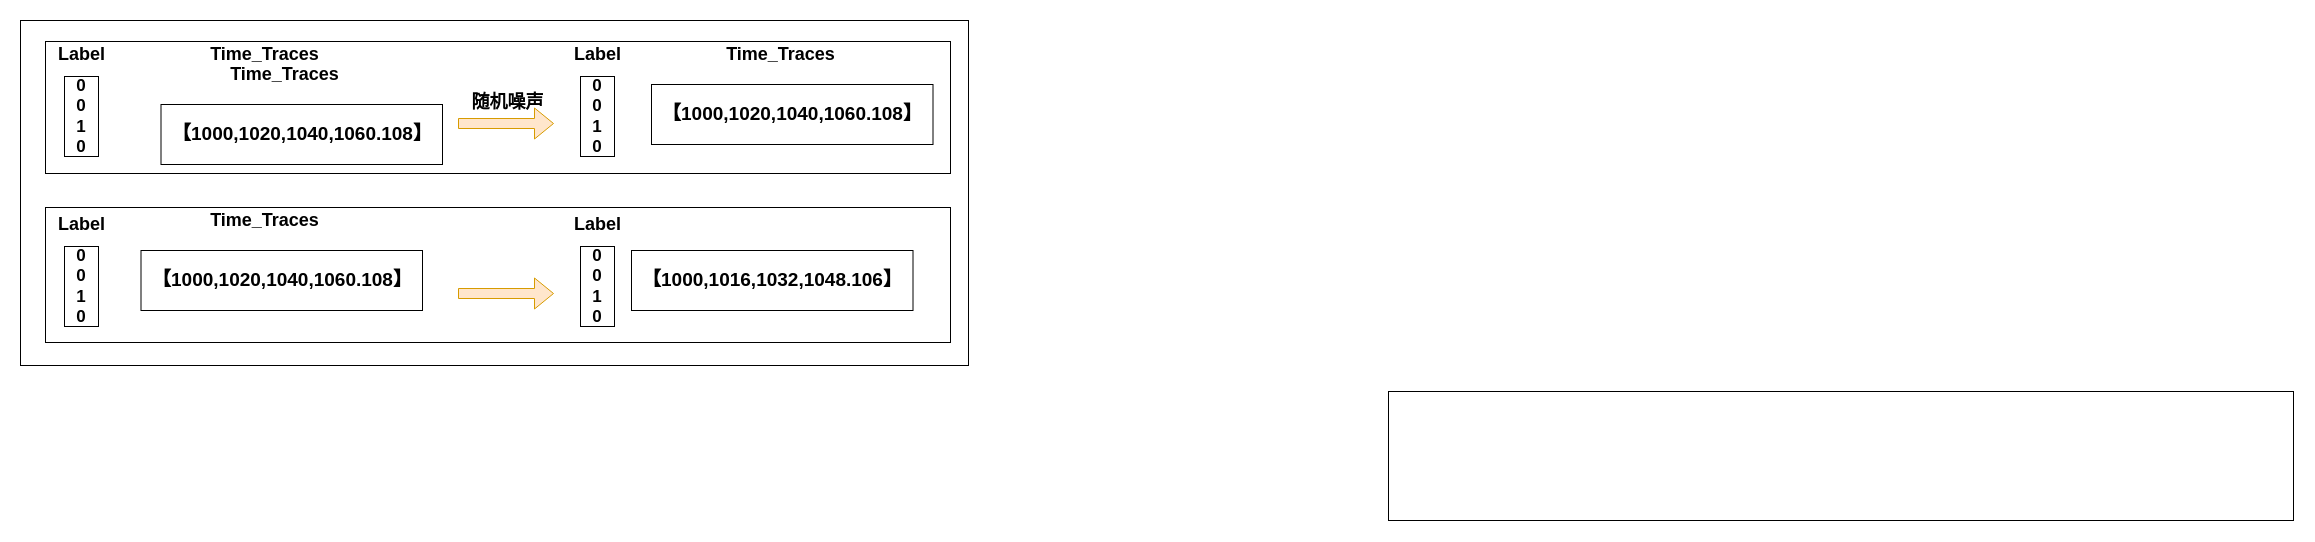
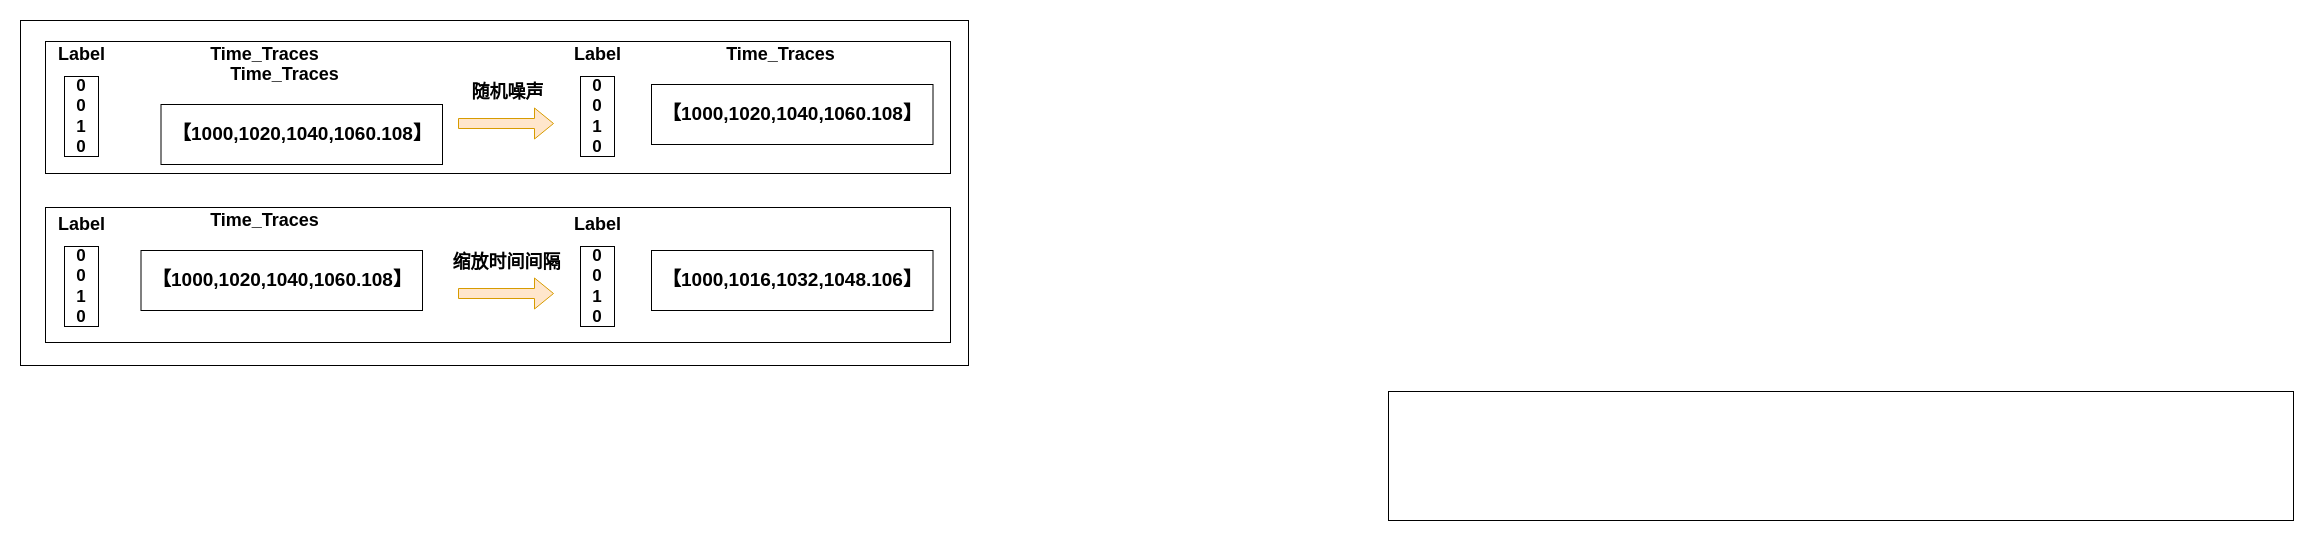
- <mxCell id="9" value="&lt;b&gt;&lt;font style=&quot;font-size: 18px;&quot;&gt;随机噪声&lt;/font&gt;&lt;/b&gt;" style="text;html=1;align=center;verticalAlign=middle;resizable=0;points=[];autosize=1;strokeColor=none;fillColor=none;" vertex="1" parent="1"><mxGeometry x="461.5" y="85" width="90" height="34" as="geometry" /></mxCell>
+ <mxCell id="9" value="&lt;b&gt;&lt;font style=&quot;font-size: 18px;&quot;&gt;随机噪声&lt;/font&gt;&lt;/b&gt;" style="text;html=1;align=center;verticalAlign=middle;resizable=0;points=[];autosize=1;strokeColor=none;fillColor=none;" vertex="1" parent="1"><mxGeometry x="461.5" y="75" width="90" height="34" as="geometry" /></mxCell>
+ <mxCell id="3" value="&lt;font size=&quot;1&quot;&gt;&lt;b style=&quot;font-size: 18px;&quot;&gt;缩放时间间隔&lt;/b&gt;&lt;/font&gt;" style="text;html=1;align=center;verticalAlign=middle;resizable=0;points=[];autosize=1;strokeColor=none;fillColor=none;" vertex="1" parent="1"><mxGeometry x="442.5" y="245" width="126" height="34" as="geometry" /></mxCell>
- <mxCell id="20" value="&lt;font size=&quot;1&quot;&gt;&lt;b&gt;&lt;font style=&quot;font-size: 19px;&quot;&gt;【1000,1016,1032,1048.106】&lt;/font&gt;&lt;/b&gt;&lt;/font&gt;" style="rounded=0;whiteSpace=wrap;html=1;" vertex="1" parent="1"><mxGeometry x="631" y="250" width="281.5" height="60" as="geometry" /></mxCell>
+ <mxCell id="20" value="&lt;font size=&quot;1&quot;&gt;&lt;b&gt;&lt;font style=&quot;font-size: 19px;&quot;&gt;【1000,1016,1032,1048.106】&lt;/font&gt;&lt;/b&gt;&lt;/font&gt;" style="rounded=0;whiteSpace=wrap;html=1;" vertex="1" parent="1"><mxGeometry x="651" y="250" width="281.5" height="60" as="geometry" /></mxCell>
